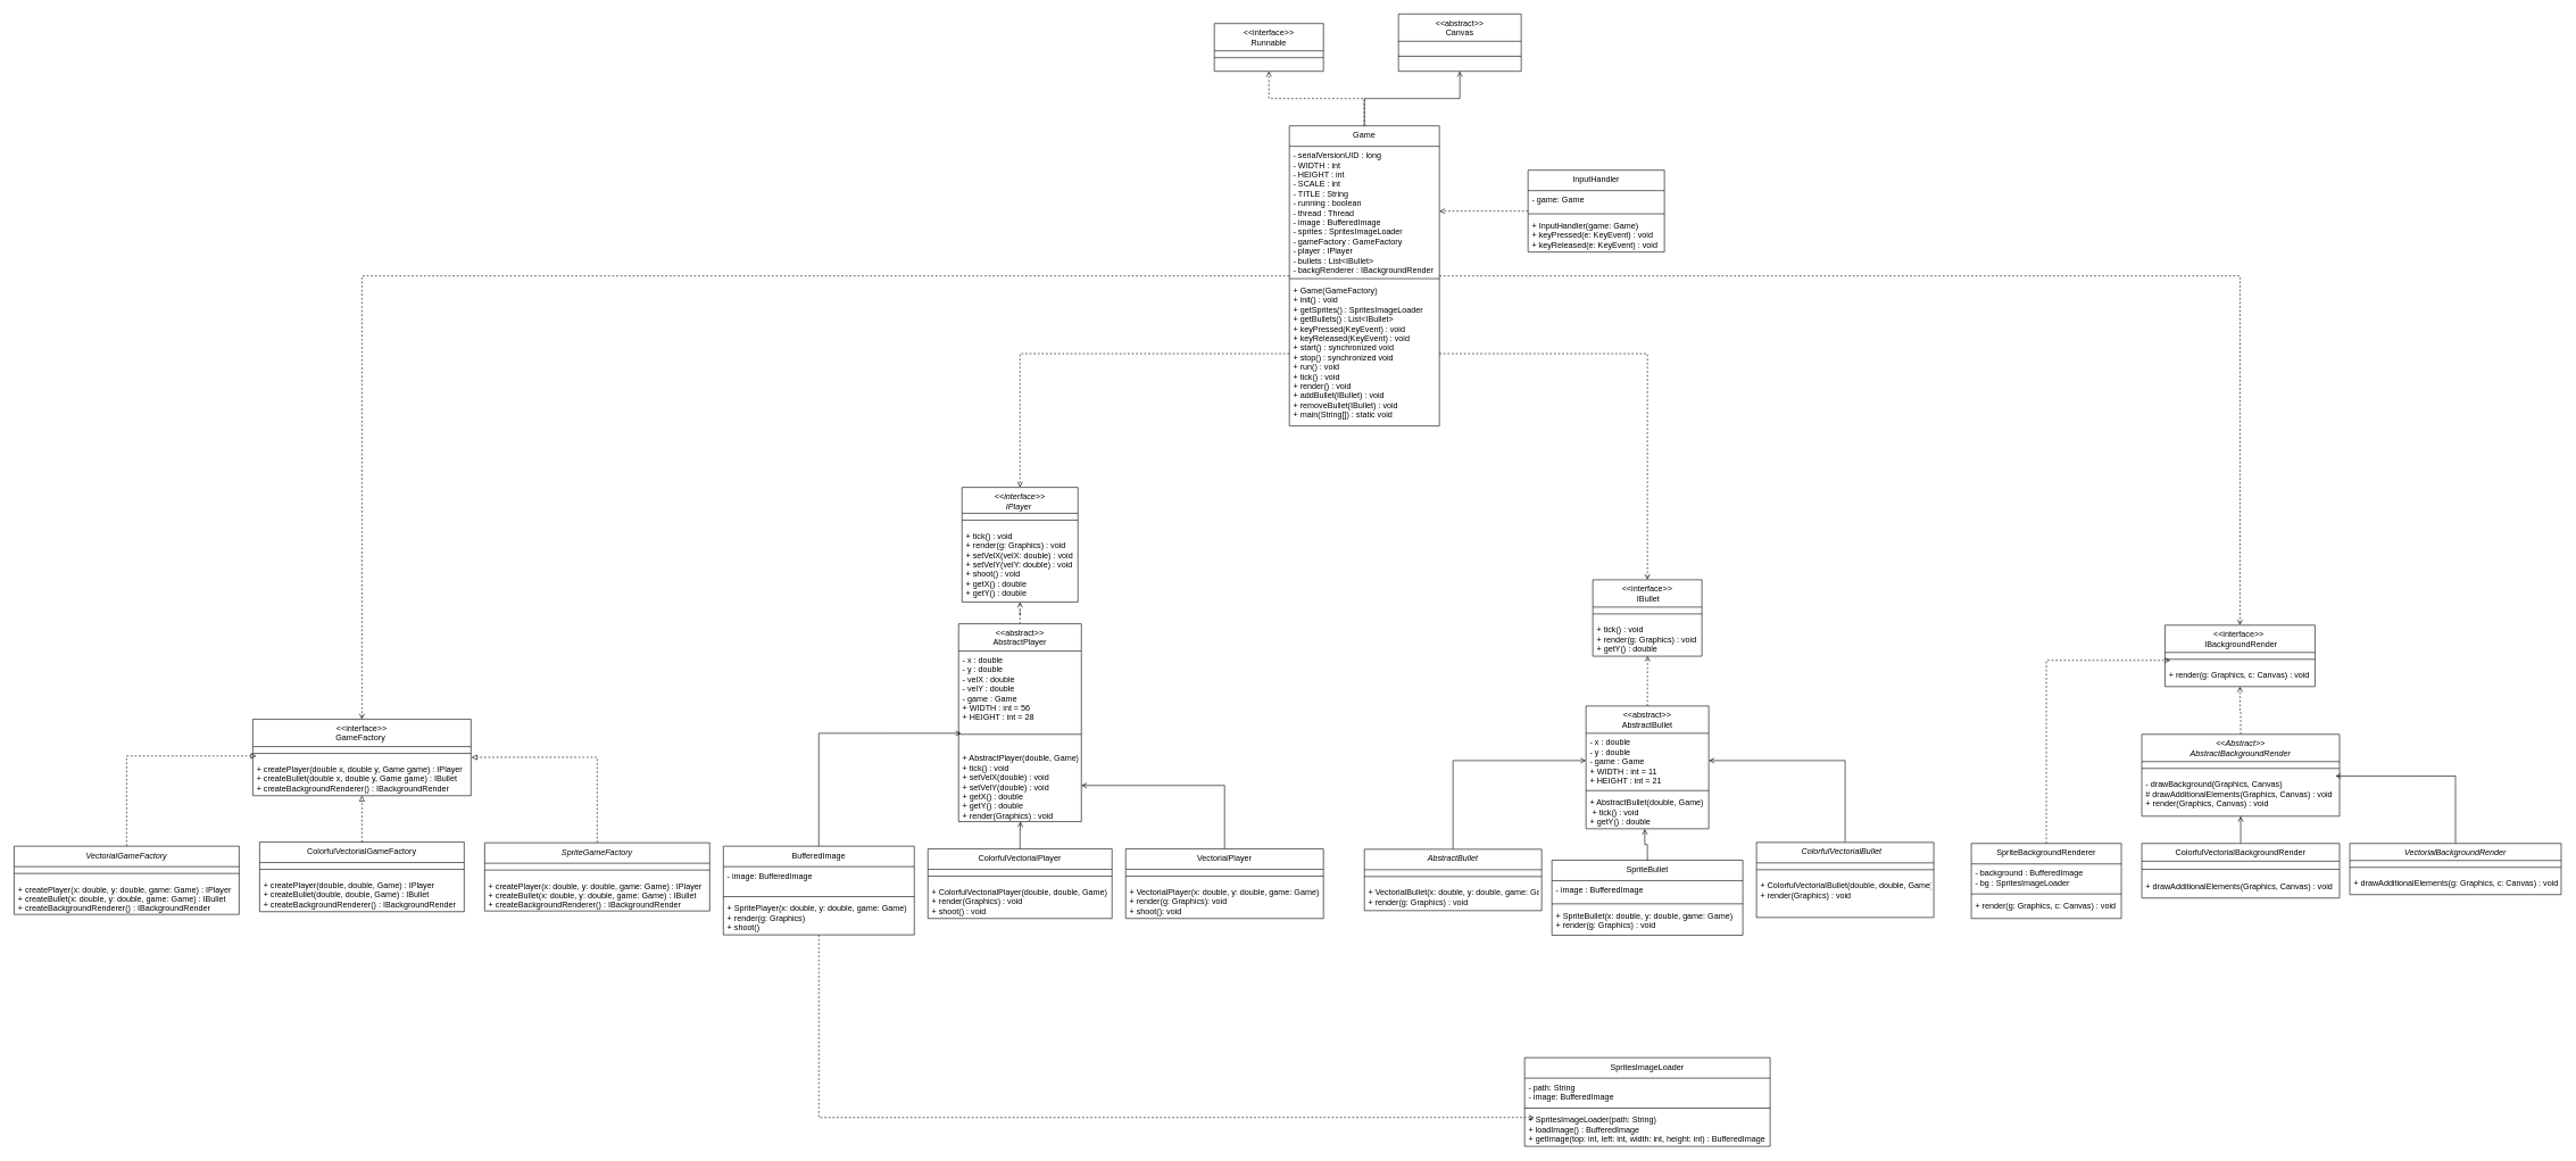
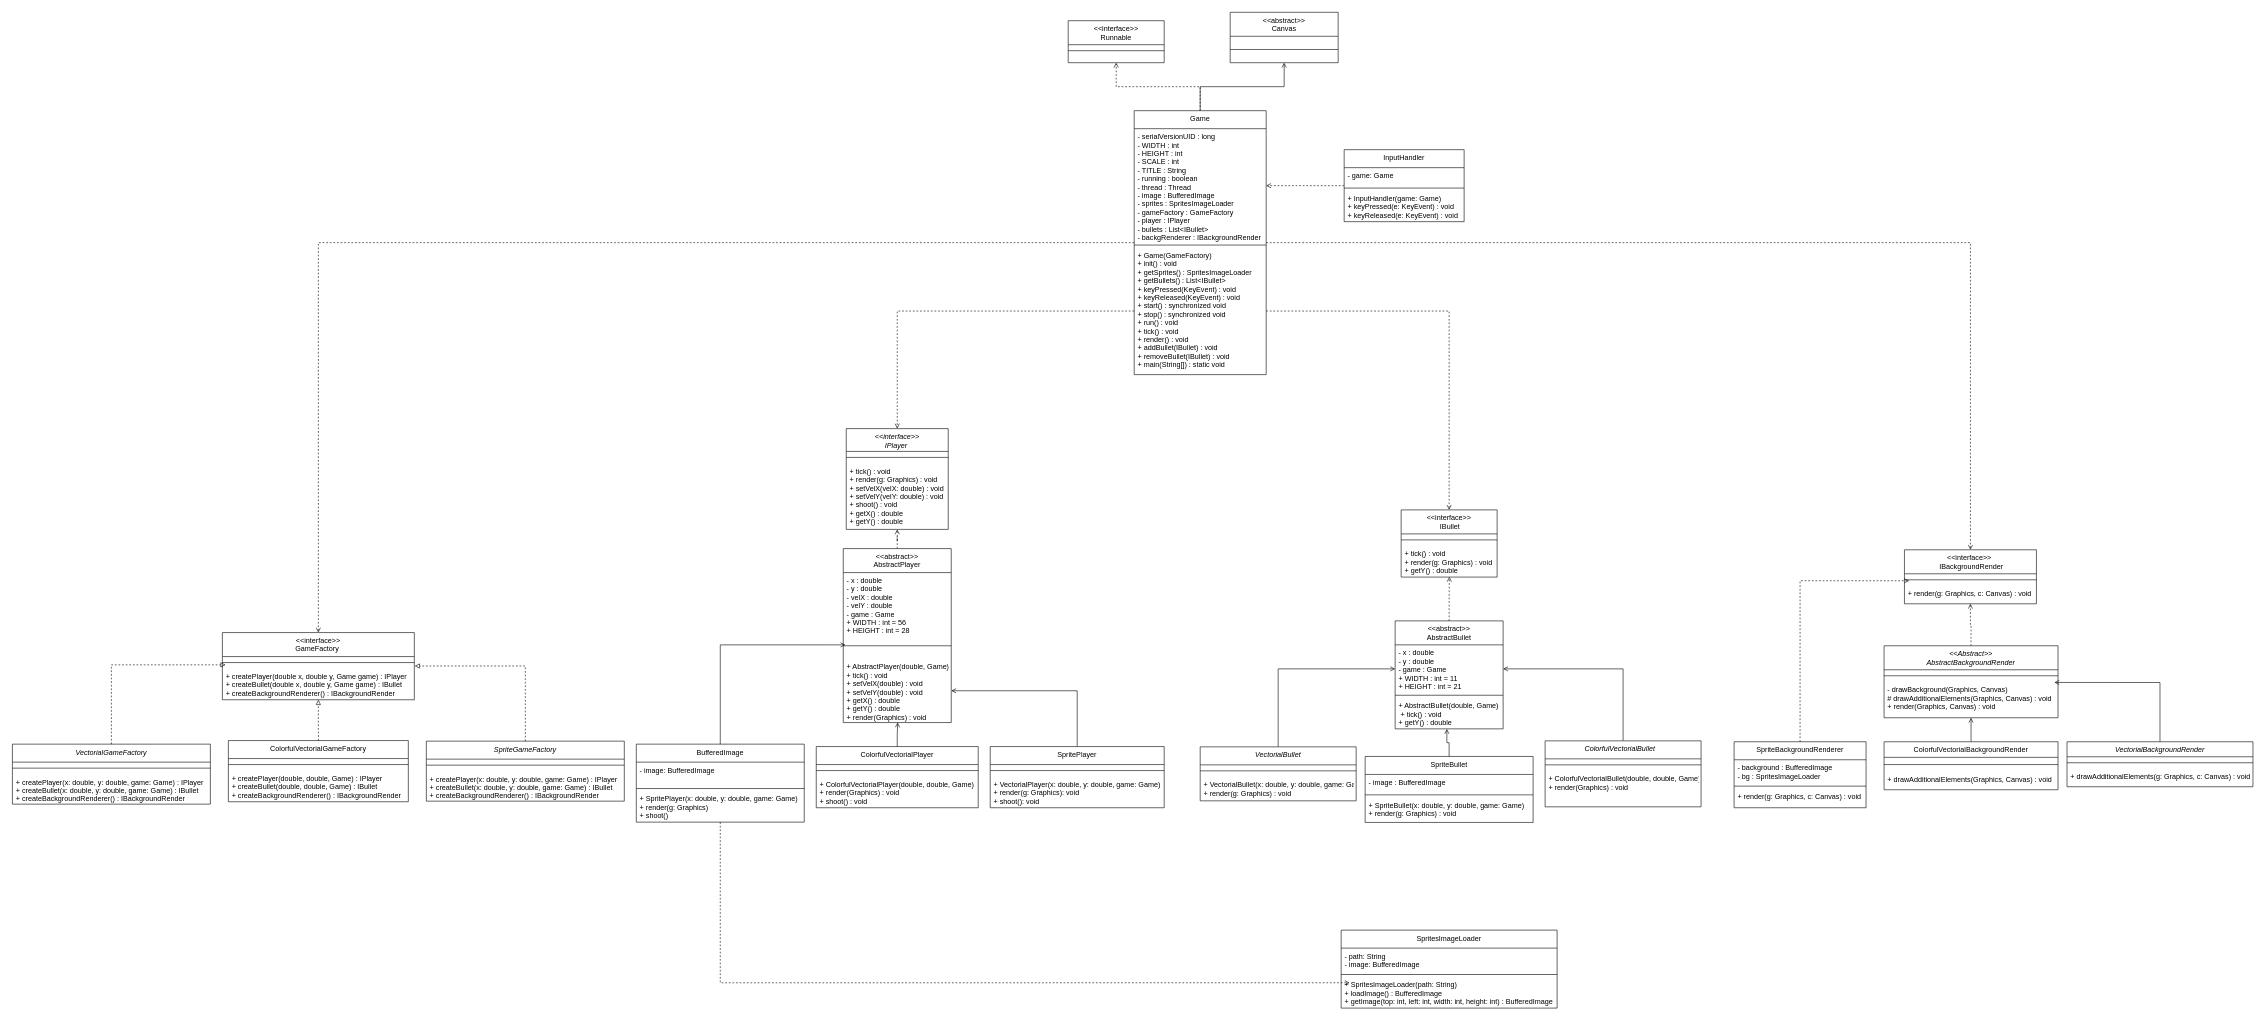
- <mxCell id="84" value="VectorialPlayer" style="swimlane;fontStyle=0;align=center;verticalAlign=top;childLayout=stackLayout;horizontal=1;startSize=30;horizontalStack=0;resizeParent=1;resizeLast=0;collapsible=1;marginBottom=0;rounded=0;shadow=0;strokeWidth=1;" vertex="1" parent="1"><mxGeometry x="1650" y="1244" width="290" height="102" as="geometry"><mxRectangle x="130" y="380" width="160" height="26" as="alternateBounds" /></mxGeometry></mxCell>
+ <mxCell id="84" value="SpritePlayer" style="swimlane;fontStyle=0;align=center;verticalAlign=top;childLayout=stackLayout;horizontal=1;startSize=30;horizontalStack=0;resizeParent=1;resizeLast=0;collapsible=1;marginBottom=0;rounded=0;shadow=0;strokeWidth=1;" vertex="1" parent="1"><mxGeometry x="1650" y="1244" width="290" height="102" as="geometry"><mxRectangle x="130" y="380" width="160" height="26" as="alternateBounds" /></mxGeometry></mxCell>
- <mxCell id="77" value="AbstractBullet" style="swimlane;fontStyle=2;align=center;verticalAlign=top;childLayout=stackLayout;horizontal=1;startSize=30;horizontalStack=0;resizeParent=1;resizeLast=0;collapsible=1;marginBottom=0;rounded=0;shadow=0;strokeWidth=1;" vertex="1" parent="1"><mxGeometry x="2000" y="1244.5" width="260" height="90" as="geometry"><mxRectangle x="230" y="140" width="160" height="26" as="alternateBounds" /></mxGeometry></mxCell>
+ <mxCell id="77" value="VectorialBullet" style="swimlane;fontStyle=2;align=center;verticalAlign=top;childLayout=stackLayout;horizontal=1;startSize=30;horizontalStack=0;resizeParent=1;resizeLast=0;collapsible=1;marginBottom=0;rounded=0;shadow=0;strokeWidth=1;" vertex="1" parent="1"><mxGeometry x="2000" y="1244.5" width="260" height="90" as="geometry"><mxRectangle x="230" y="140" width="160" height="26" as="alternateBounds" /></mxGeometry></mxCell>
